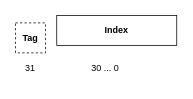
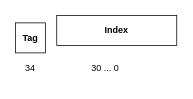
- <mxCell id="2" value="&lt;b&gt;Tag&lt;/b&gt;" style="whiteSpace=wrap;html=1;align=center;dashed=1;" parent="1" vertex="1"><mxGeometry x="20" y="30" width="40" height="40" as="geometry" /></mxCell>
+ <mxCell id="2" value="&lt;b&gt;Tag&lt;/b&gt;" style="whiteSpace=wrap;html=1;align=center;" parent="1" vertex="1"><mxGeometry x="20" y="30" width="40" height="40" as="geometry" /></mxCell>
- <mxCell id="4" value="31" style="text;html=1;strokeColor=none;fillColor=none;align=center;verticalAlign=middle;whiteSpace=wrap;rounded=0;" vertex="1" parent="1"><mxGeometry x="20" y="70" width="40" height="40" as="geometry" /></mxCell>
+ <mxCell id="4" value="34" style="text;html=1;strokeColor=none;fillColor=none;align=center;verticalAlign=middle;whiteSpace=wrap;rounded=0;" vertex="1" parent="1"><mxGeometry x="20" y="70" width="40" height="40" as="geometry" /></mxCell>
